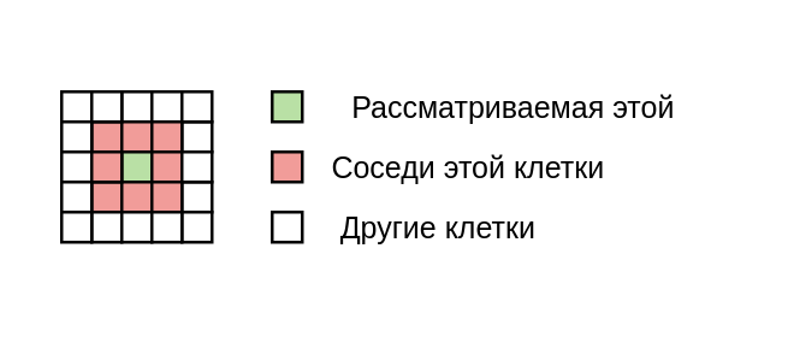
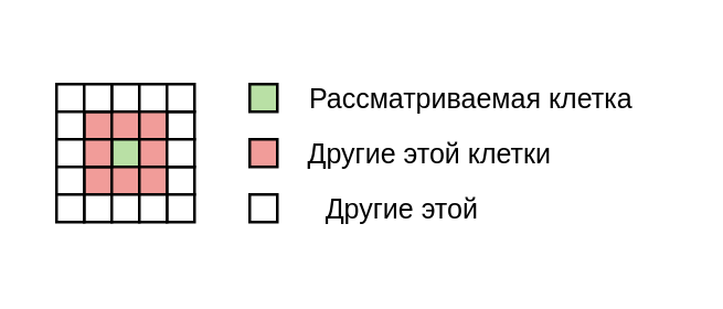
- <mxCell id="28" value="&lt;div style=&quot;font-size: 10px;&quot;&gt;Рассматриваемая этой&lt;/div&gt;" style="text;html=1;align=center;verticalAlign=middle;resizable=0;points=[];autosize=1;strokeColor=none;fillColor=none;fontSize=10;" parent="1" vertex="1"><mxGeometry x="100" y="20" width="140" height="30" as="geometry" /></mxCell>
+ <mxCell id="28" value="&lt;div style=&quot;font-size: 10px;&quot;&gt;Рассматриваемая клетка&lt;/div&gt;" style="text;html=1;align=center;verticalAlign=middle;resizable=0;points=[];autosize=1;strokeColor=none;fillColor=none;fontSize=10;" parent="1" vertex="1"><mxGeometry x="100" y="20" width="140" height="30" as="geometry" /></mxCell>
- <mxCell id="30" value="&lt;div style=&quot;font-size: 10px;&quot;&gt;Соседи этой клетки&lt;/div&gt;" style="text;html=1;align=center;verticalAlign=middle;resizable=0;points=[];autosize=1;strokeColor=none;fillColor=none;fontSize=10;" parent="1" vertex="1"><mxGeometry x="100" y="40" width="110" height="30" as="geometry" /></mxCell>
+ <mxCell id="30" value="&lt;div style=&quot;font-size: 10px;&quot;&gt;Другие этой клетки&lt;/div&gt;" style="text;html=1;align=center;verticalAlign=middle;resizable=0;points=[];autosize=1;strokeColor=none;fillColor=none;fontSize=10;" parent="1" vertex="1"><mxGeometry x="100" y="40" width="110" height="30" as="geometry" /></mxCell>
- <mxCell id="32" value="Другие клетки" style="text;html=1;align=center;verticalAlign=middle;resizable=0;points=[];autosize=1;strokeColor=none;fillColor=none;fontSize=10;" parent="1" vertex="1"><mxGeometry x="100" y="60" width="90" height="30" as="geometry" /></mxCell>
+ <mxCell id="32" value="Другие этой" style="text;html=1;align=center;verticalAlign=middle;resizable=0;points=[];autosize=1;strokeColor=none;fillColor=none;fontSize=10;" parent="1" vertex="1"><mxGeometry x="100" y="60" width="90" height="30" as="geometry" /></mxCell>
